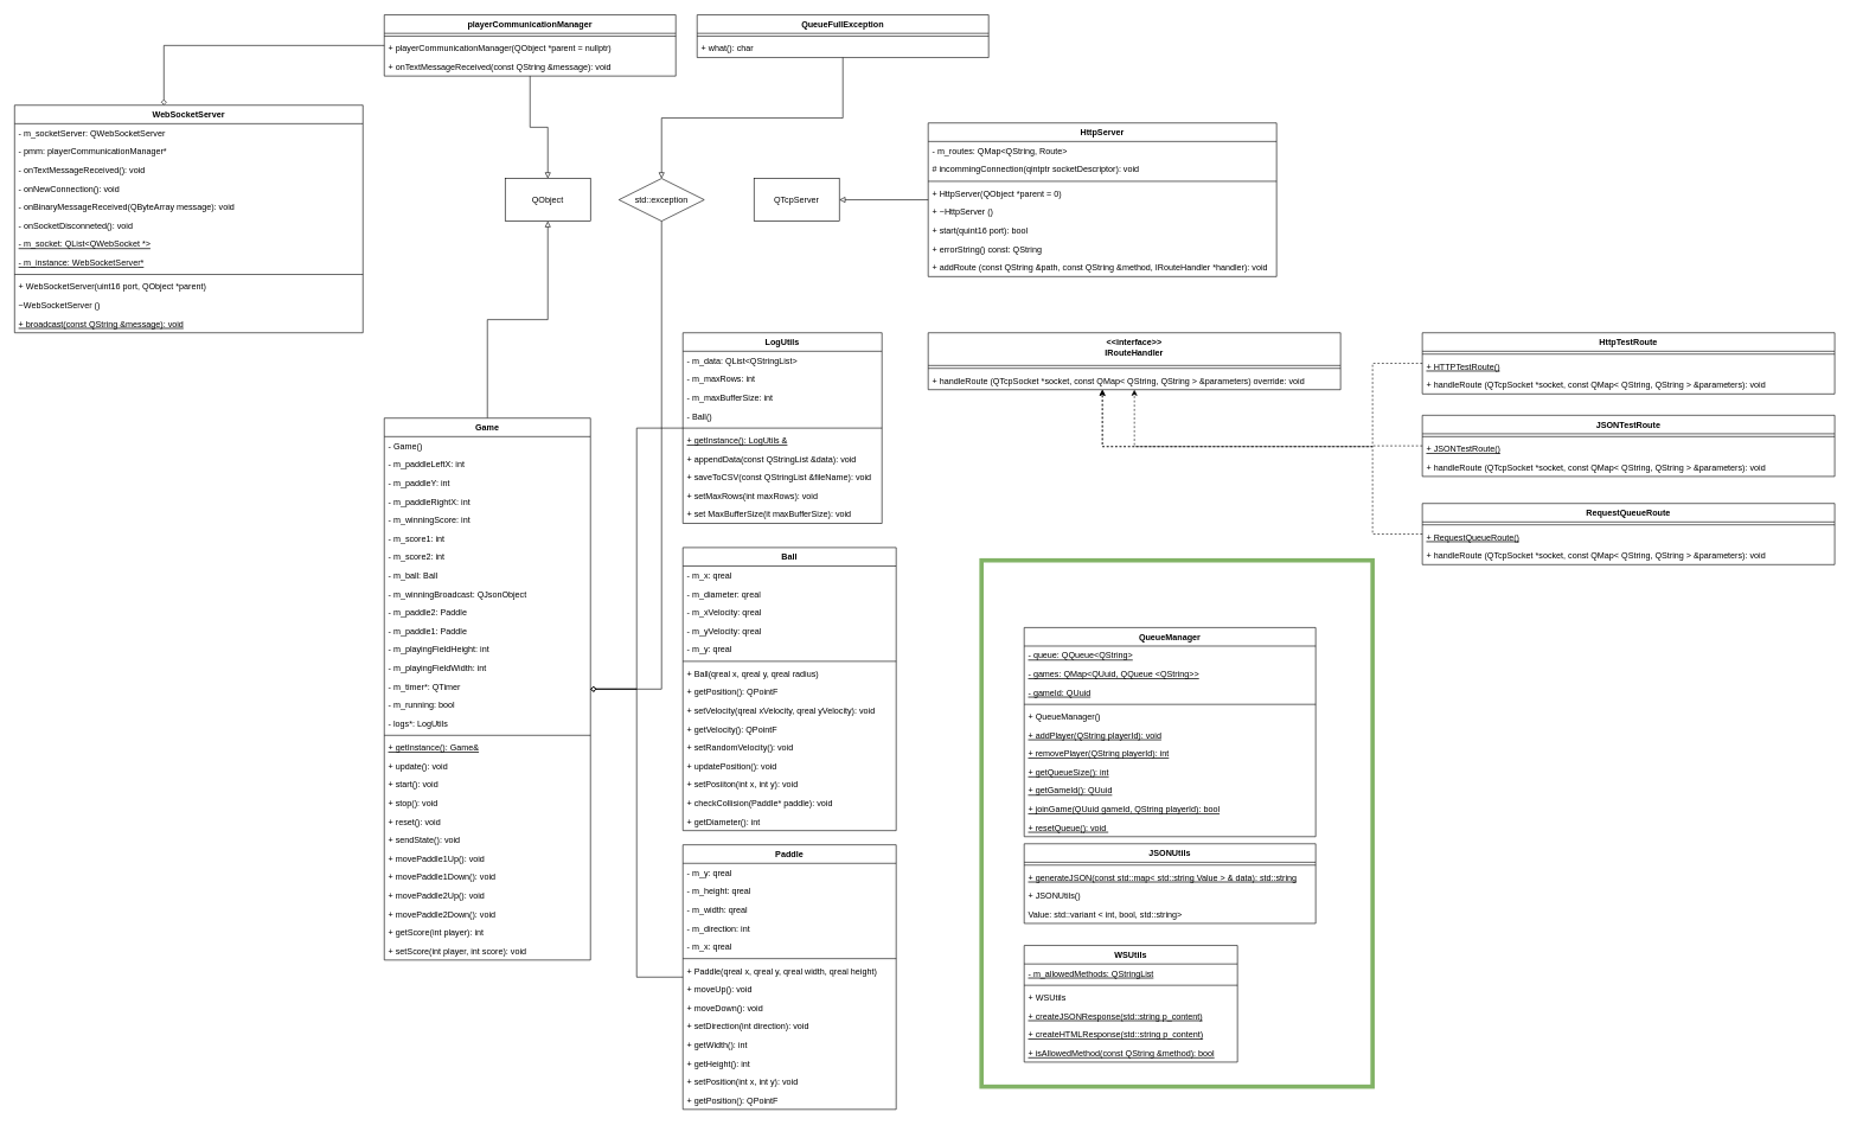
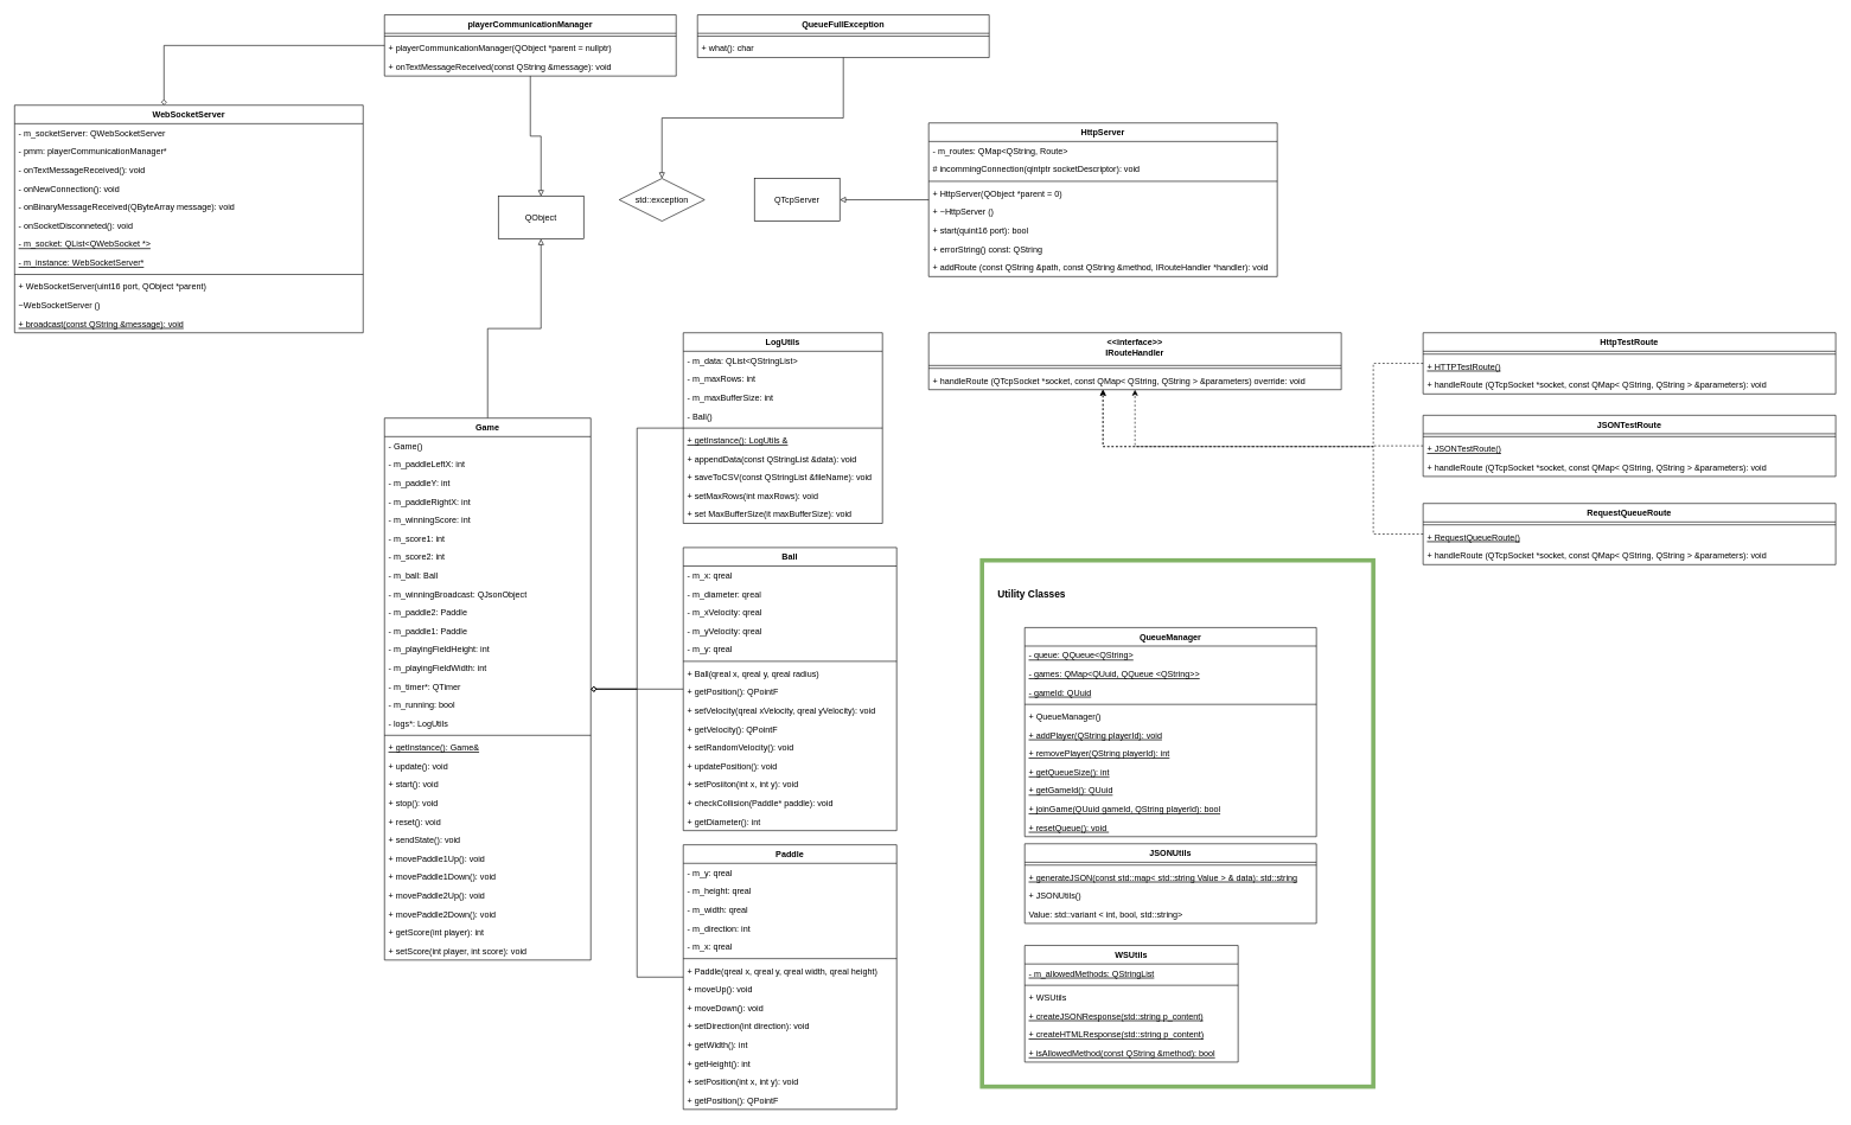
- <mxCell id="20" value="QObject" style="rounded=0;whiteSpace=wrap;html=1;" vertex="1" parent="1"><mxGeometry x="710" y="250" width="120" height="60" as="geometry" /></mxCell>
+ <mxCell id="20" value="QObject" style="rounded=0;whiteSpace=wrap;html=1;" vertex="1" parent="1"><mxGeometry x="700" y="275" width="120" height="60" as="geometry" /></mxCell>
- <mxCell id="24" style="edgeStyle=orthogonalEdgeStyle;rounded=0;orthogonalLoop=1;jettySize=auto;html=1;startArrow=diamond;startFill=0;endArrow=none;endFill=0;" edge="1" parent="1" source="26" target="19"><mxGeometry relative="1" as="geometry" /></mxCell>
+ <mxCell id="24" style="edgeStyle=orthogonalEdgeStyle;rounded=0;orthogonalLoop=1;jettySize=auto;html=1;startArrow=diamond;startFill=0;endArrow=none;endFill=0;" edge="1" parent="1" source="26" target="3"><mxGeometry relative="1" as="geometry" /></mxCell>
+ <mxCell id="157" value="Utility Classes" style="text;align=center;fontStyle=1;verticalAlign=middle;spacingLeft=3;spacingRight=3;strokeColor=none;rotatable=0;points=[[0,0.5],[1,0.5]];portConstraint=eastwest;fontSize=14;" vertex="1" parent="1"><mxGeometry x="1410" y="821.5" width="80" height="26" as="geometry" /></mxCell>
